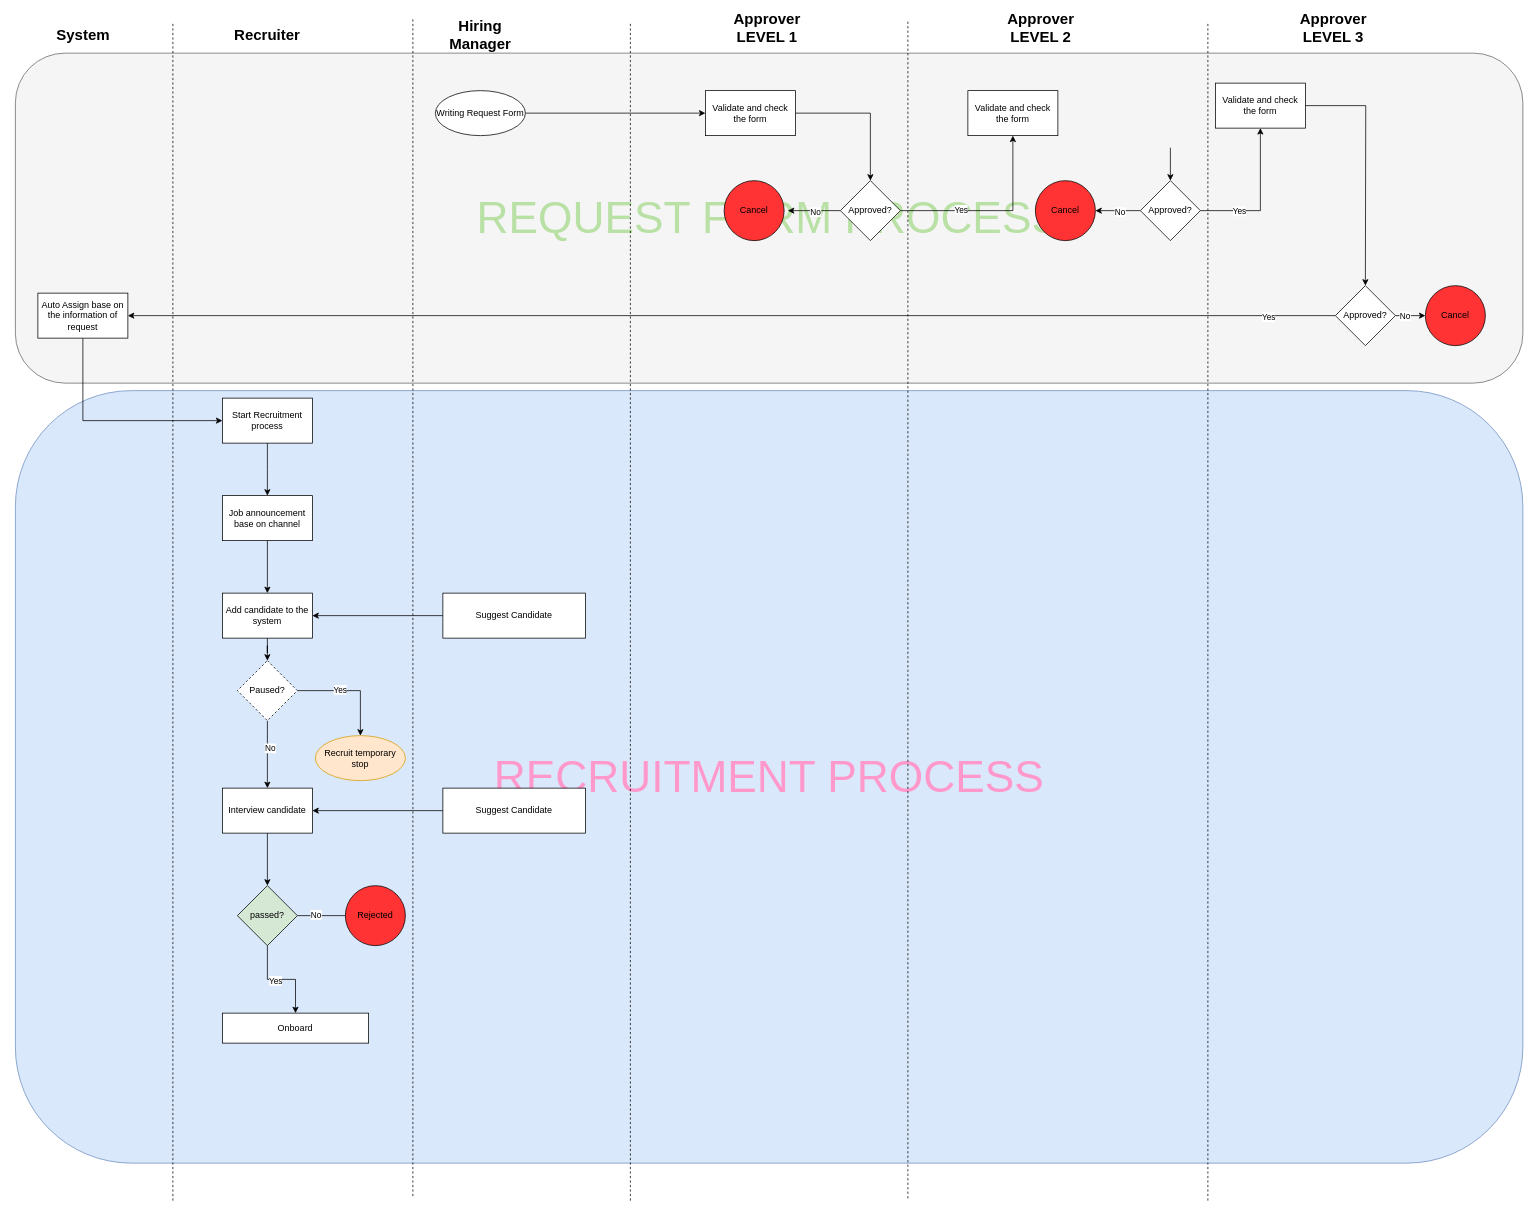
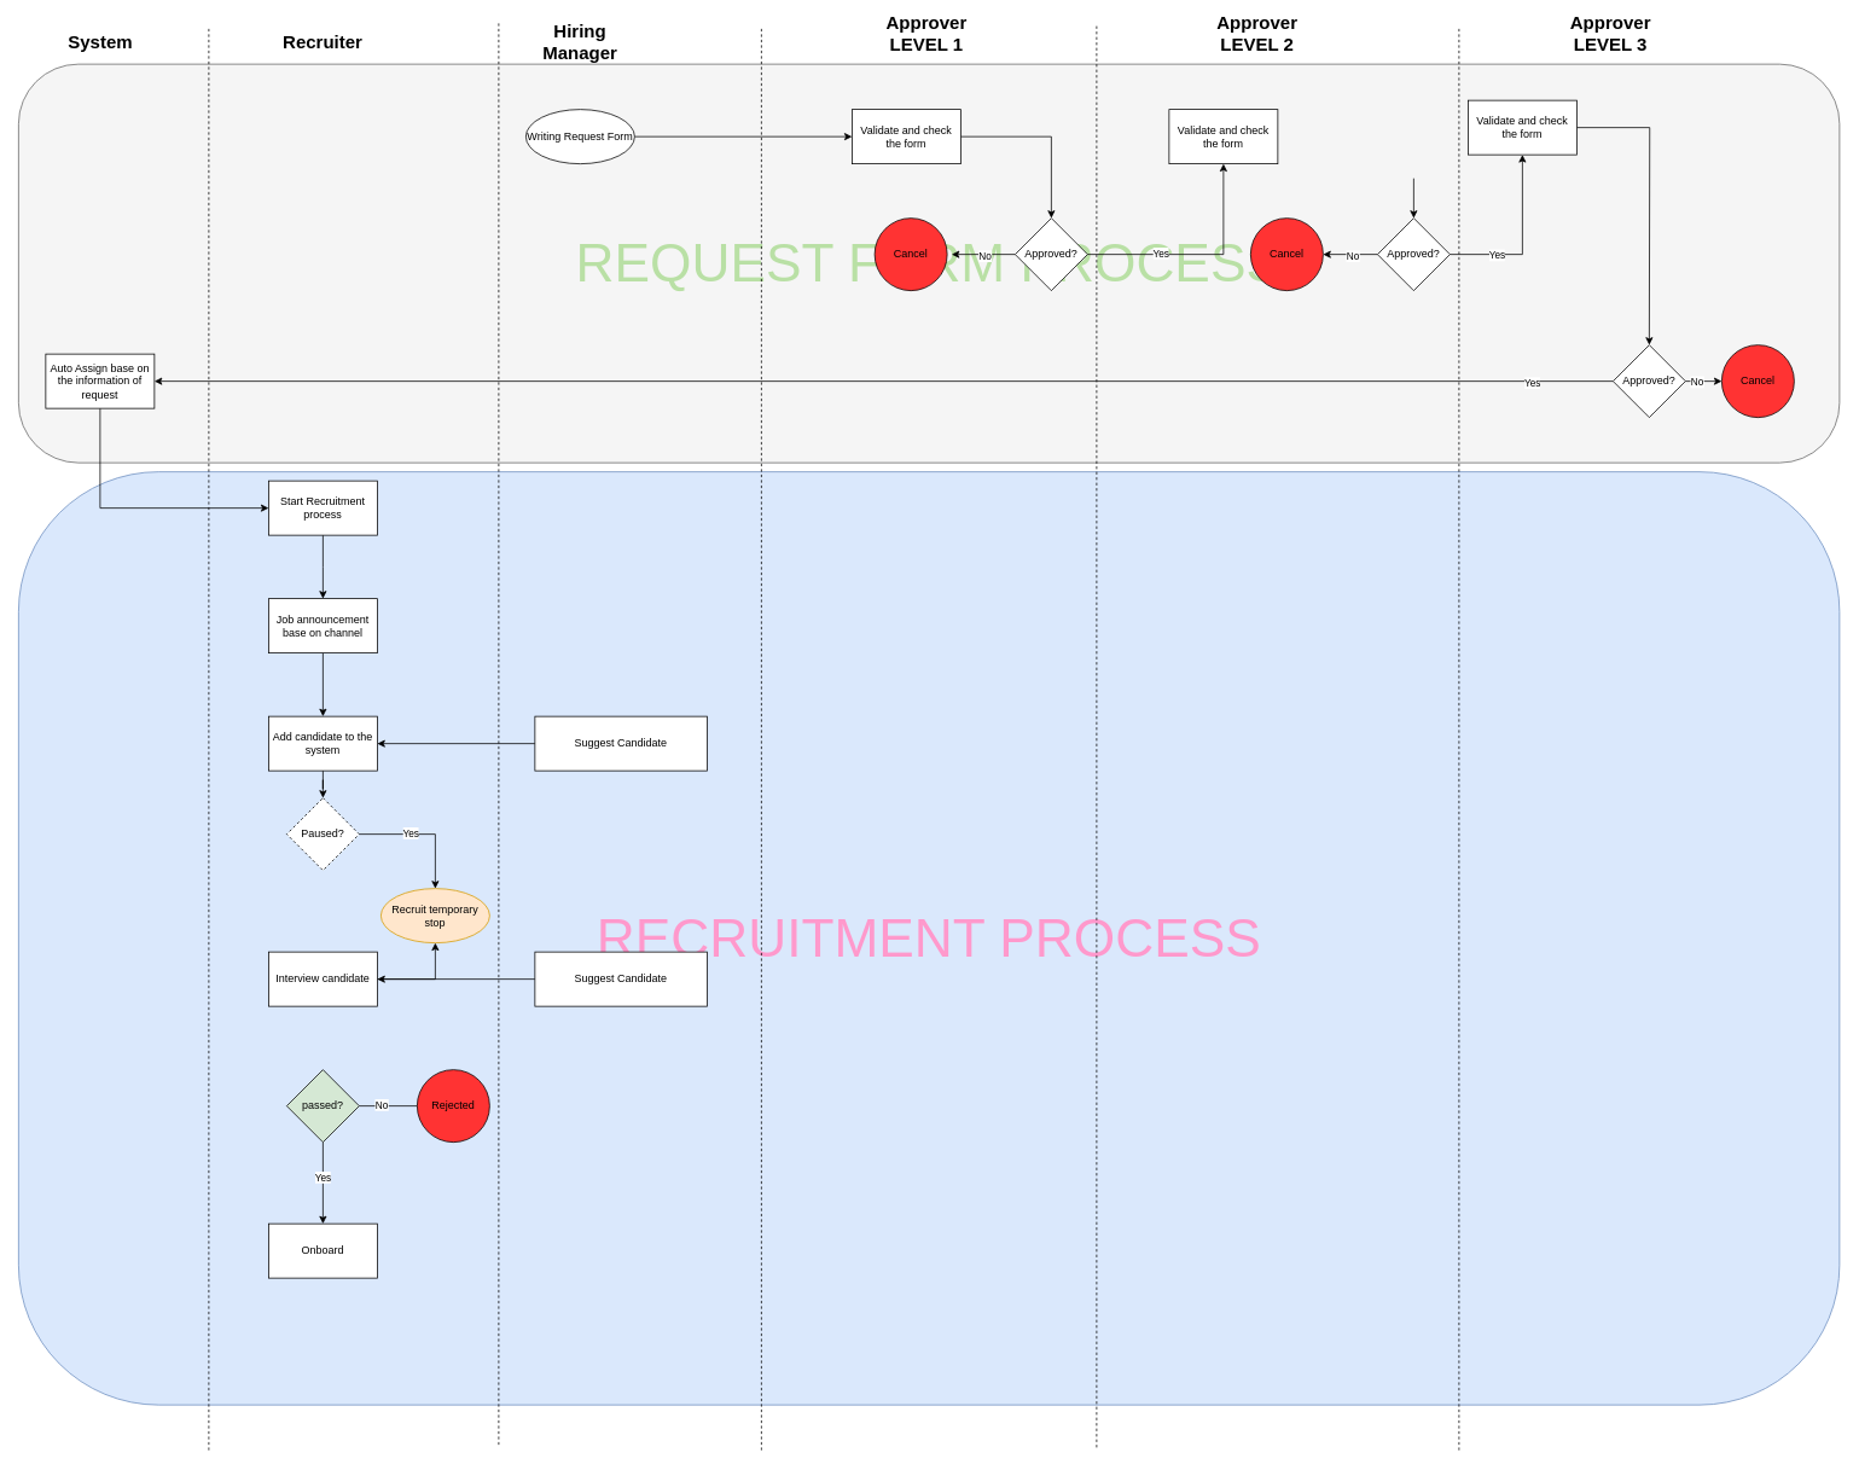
- <mxCell id="53" style="edgeStyle=orthogonalEdgeStyle;rounded=0;orthogonalLoop=1;jettySize=auto;html=1;entryX=0.5;entryY=0;entryDx=0;entryDy=0;" parent="1" source="55" target="43" edge="1"><mxGeometry relative="1" as="geometry" /></mxCell>
- <mxCell id="54" value="No" style="edgeLabel;html=1;align=center;verticalAlign=middle;resizable=0;points=[];" parent="53" vertex="1" connectable="0"><mxGeometry x="-0.2" y="3" relative="1" as="geometry"><mxPoint as="offset" /></mxGeometry></mxCell>
- <mxCell id="42" value="" style="edgeStyle=orthogonalEdgeStyle;rounded=0;orthogonalLoop=1;jettySize=auto;html=1;" parent="1" source="43" target="48" edge="1"><mxGeometry relative="1" as="geometry" /></mxCell>
+ <mxCell id="42" value="" style="edgeStyle=orthogonalEdgeStyle;rounded=0;orthogonalLoop=1;jettySize=auto;html=1;" parent="1" source="43" target="56" edge="1"><mxGeometry relative="1" as="geometry" /></mxCell>
- <mxCell id="50" value="Onboard" style="whiteSpace=wrap;html=1;rounded=0;" parent="1" vertex="1"><mxGeometry x="296" y="1350" width="195" height="40" as="geometry" /></mxCell>
+ <mxCell id="50" value="Onboard" style="whiteSpace=wrap;html=1;rounded=0;" parent="1" vertex="1"><mxGeometry x="296" y="1350" width="120" height="60" as="geometry" /></mxCell>
